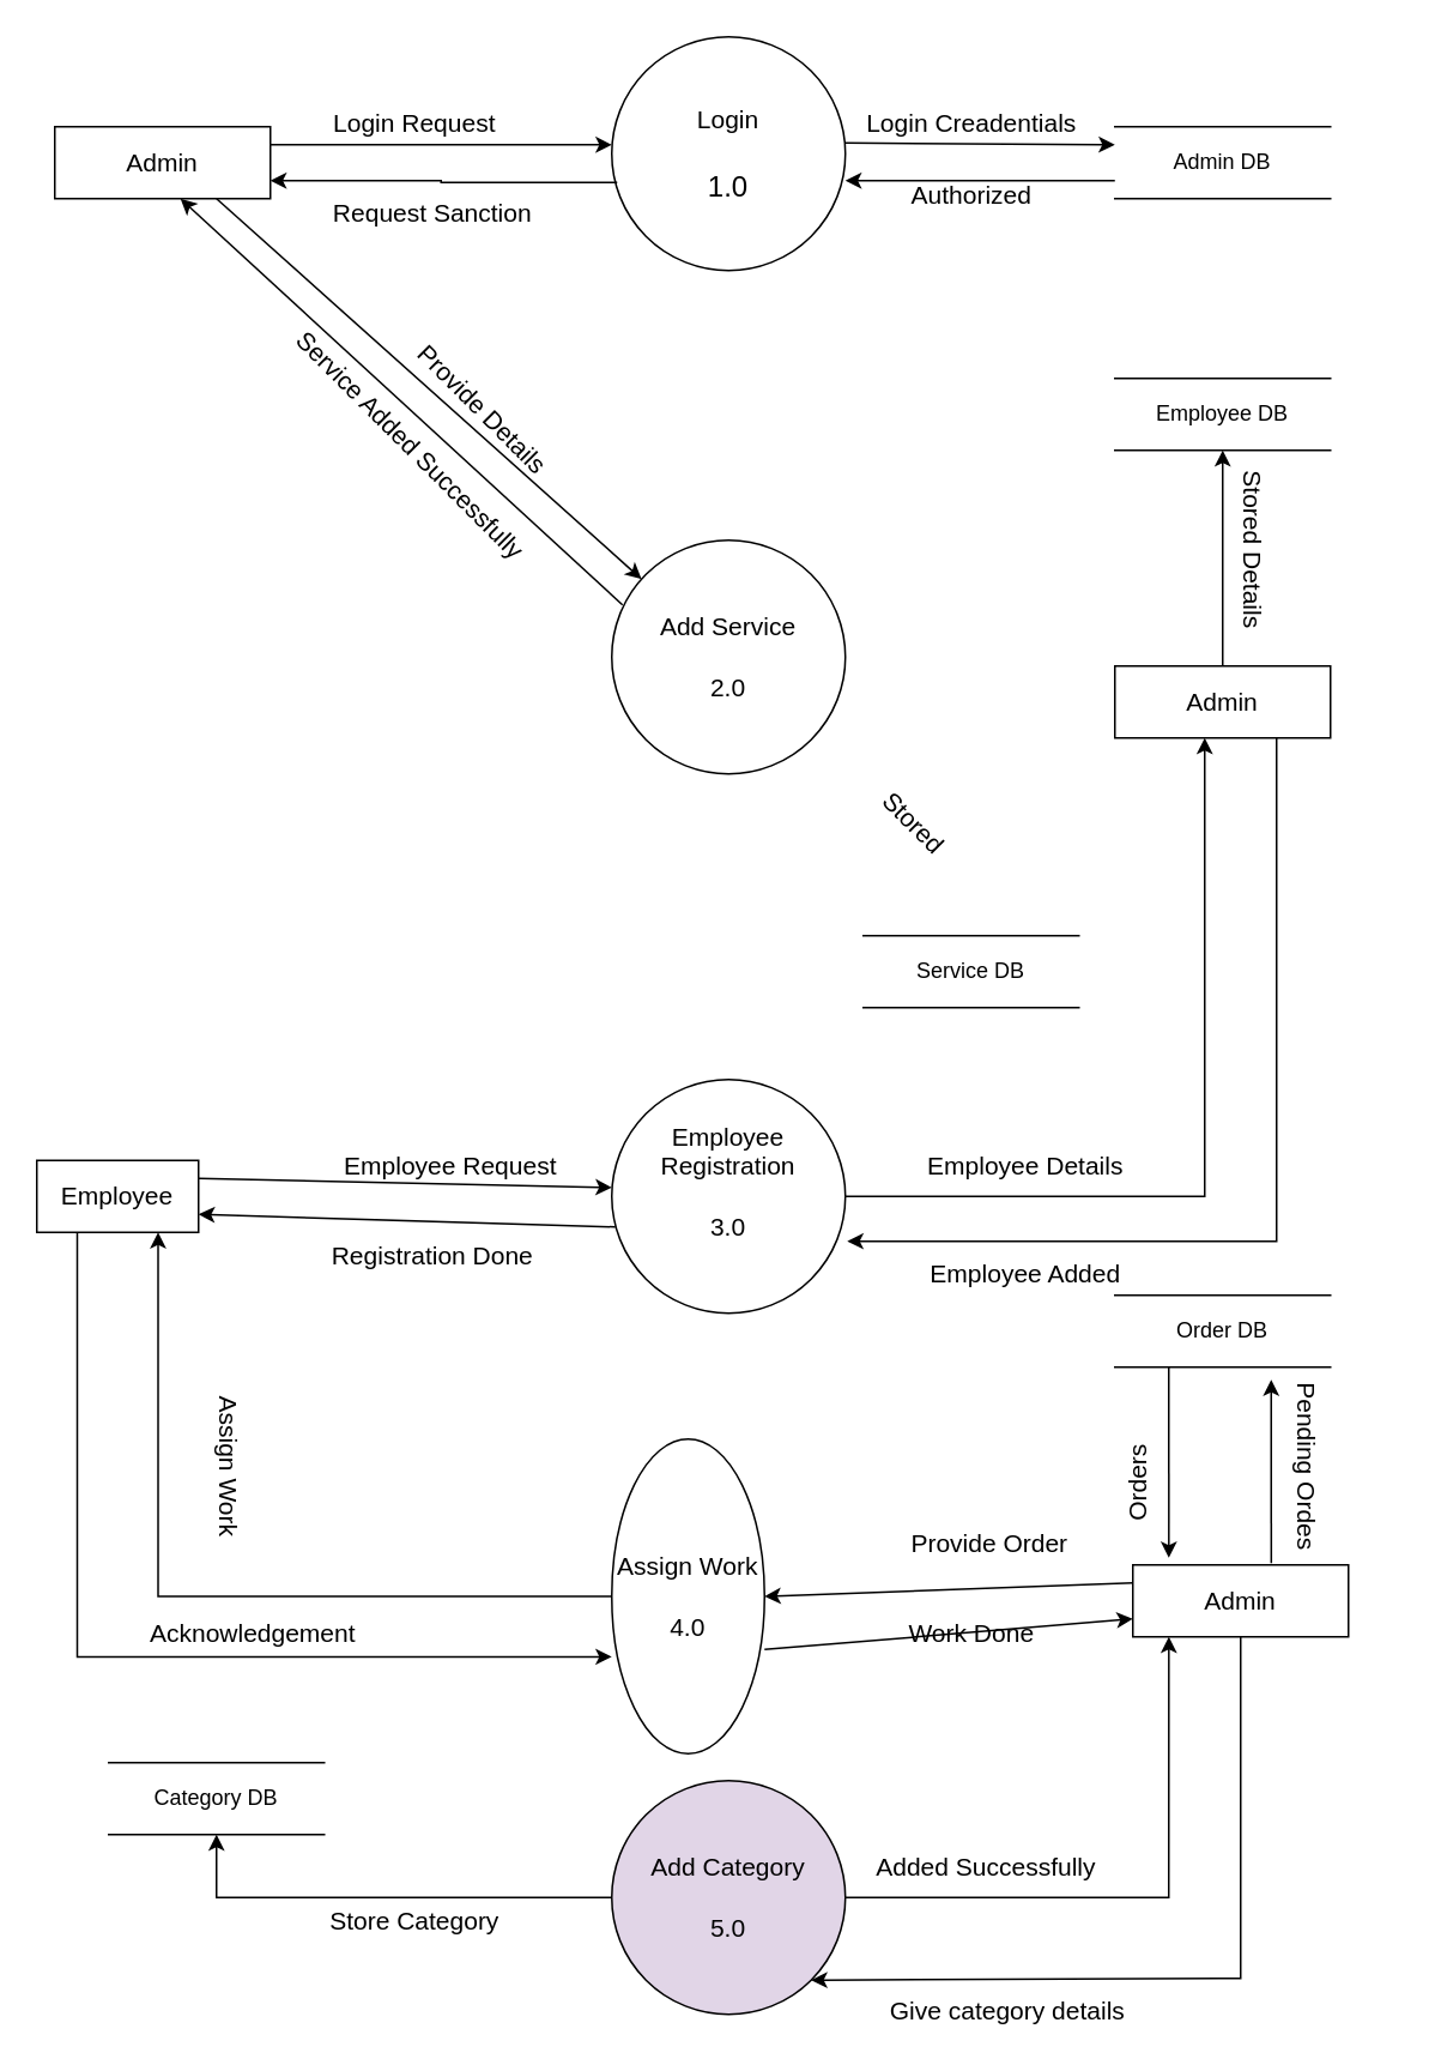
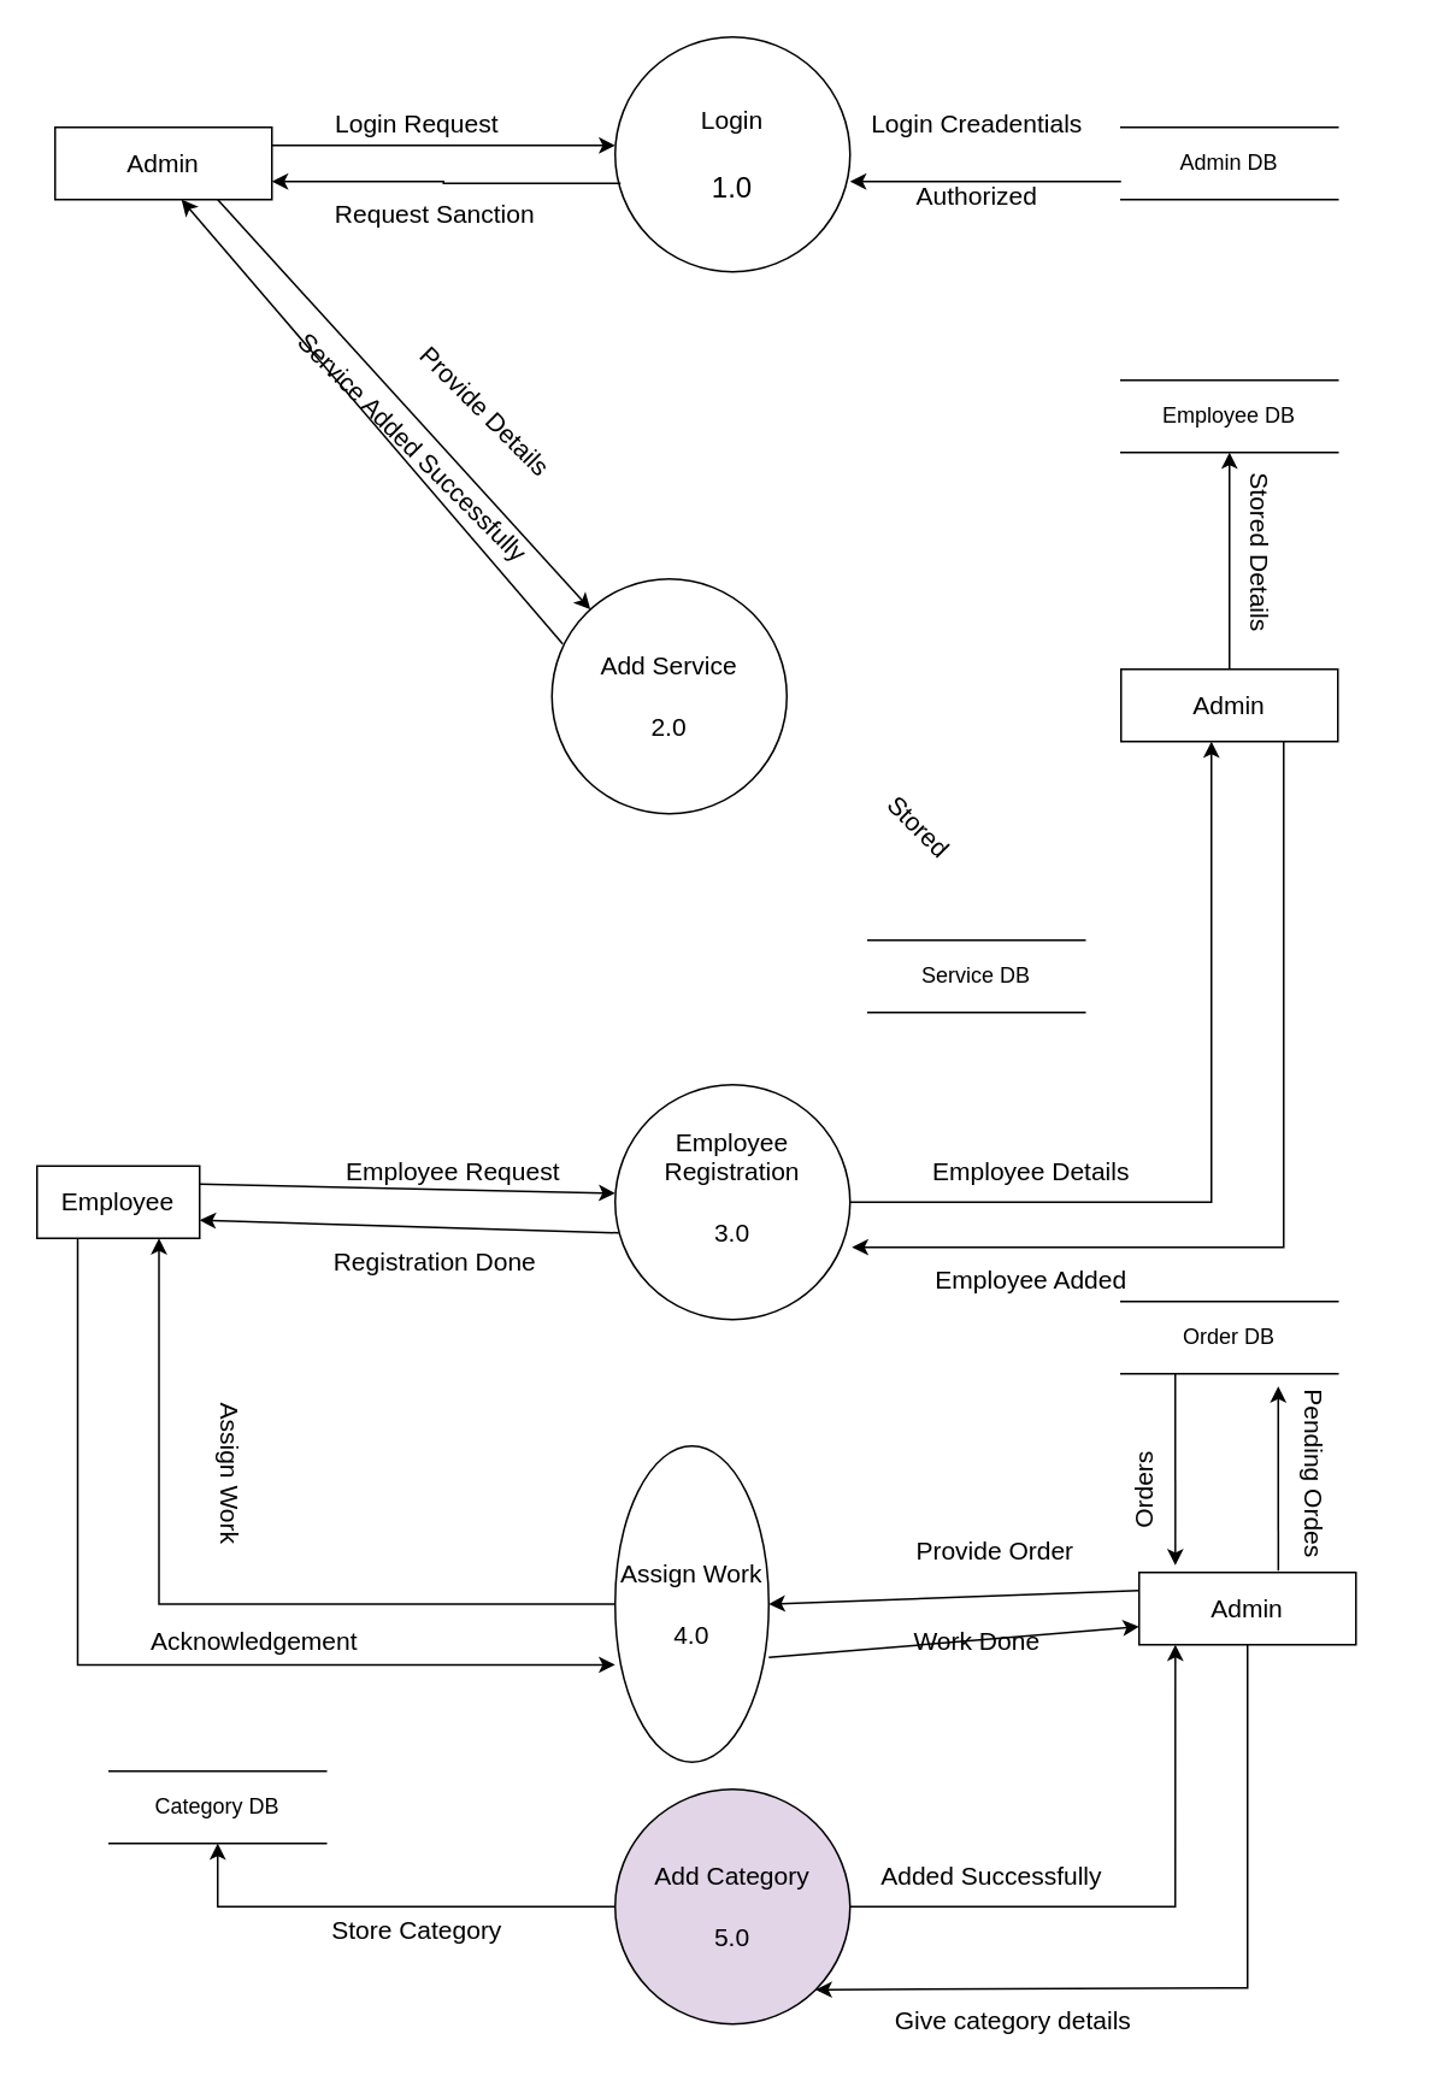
- <mxCell id="10" value="" style="endArrow=classic;html=1;rounded=0;exitX=1;exitY=0.454;exitDx=0;exitDy=0;entryX=0;entryY=0.25;entryDx=0;entryDy=0;exitPerimeter=0;" edge="1" parent="1" source="2" target="4"><mxGeometry width="50" height="50" relative="1" as="geometry"><mxPoint x="540" y="60" as="sourcePoint" /><mxPoint x="390" y="60" as="targetPoint" /></mxGeometry></mxCell>
- <mxCell id="14" value="&lt;span style=&quot;font-size: 14px;&quot;&gt;Add Service&lt;/span&gt;&lt;div&gt;&lt;span style=&quot;font-size: 14px;&quot;&gt;&lt;br&gt;&lt;/span&gt;&lt;/div&gt;&lt;div&gt;&lt;span style=&quot;font-size: 14px;&quot;&gt;2.0&lt;/span&gt;&lt;/div&gt;" style="ellipse;whiteSpace=wrap;html=1;" vertex="1" parent="1"><mxGeometry x="340" y="300" width="130" height="130" as="geometry" /></mxCell>
+ <mxCell id="14" value="&lt;span style=&quot;font-size: 14px;&quot;&gt;Add Service&lt;/span&gt;&lt;div&gt;&lt;span style=&quot;font-size: 14px;&quot;&gt;&lt;br&gt;&lt;/span&gt;&lt;/div&gt;&lt;div&gt;&lt;span style=&quot;font-size: 14px;&quot;&gt;2.0&lt;/span&gt;&lt;/div&gt;" style="ellipse;whiteSpace=wrap;html=1;" vertex="1" parent="1"><mxGeometry x="305" y="320" width="130" height="130" as="geometry" /></mxCell>
